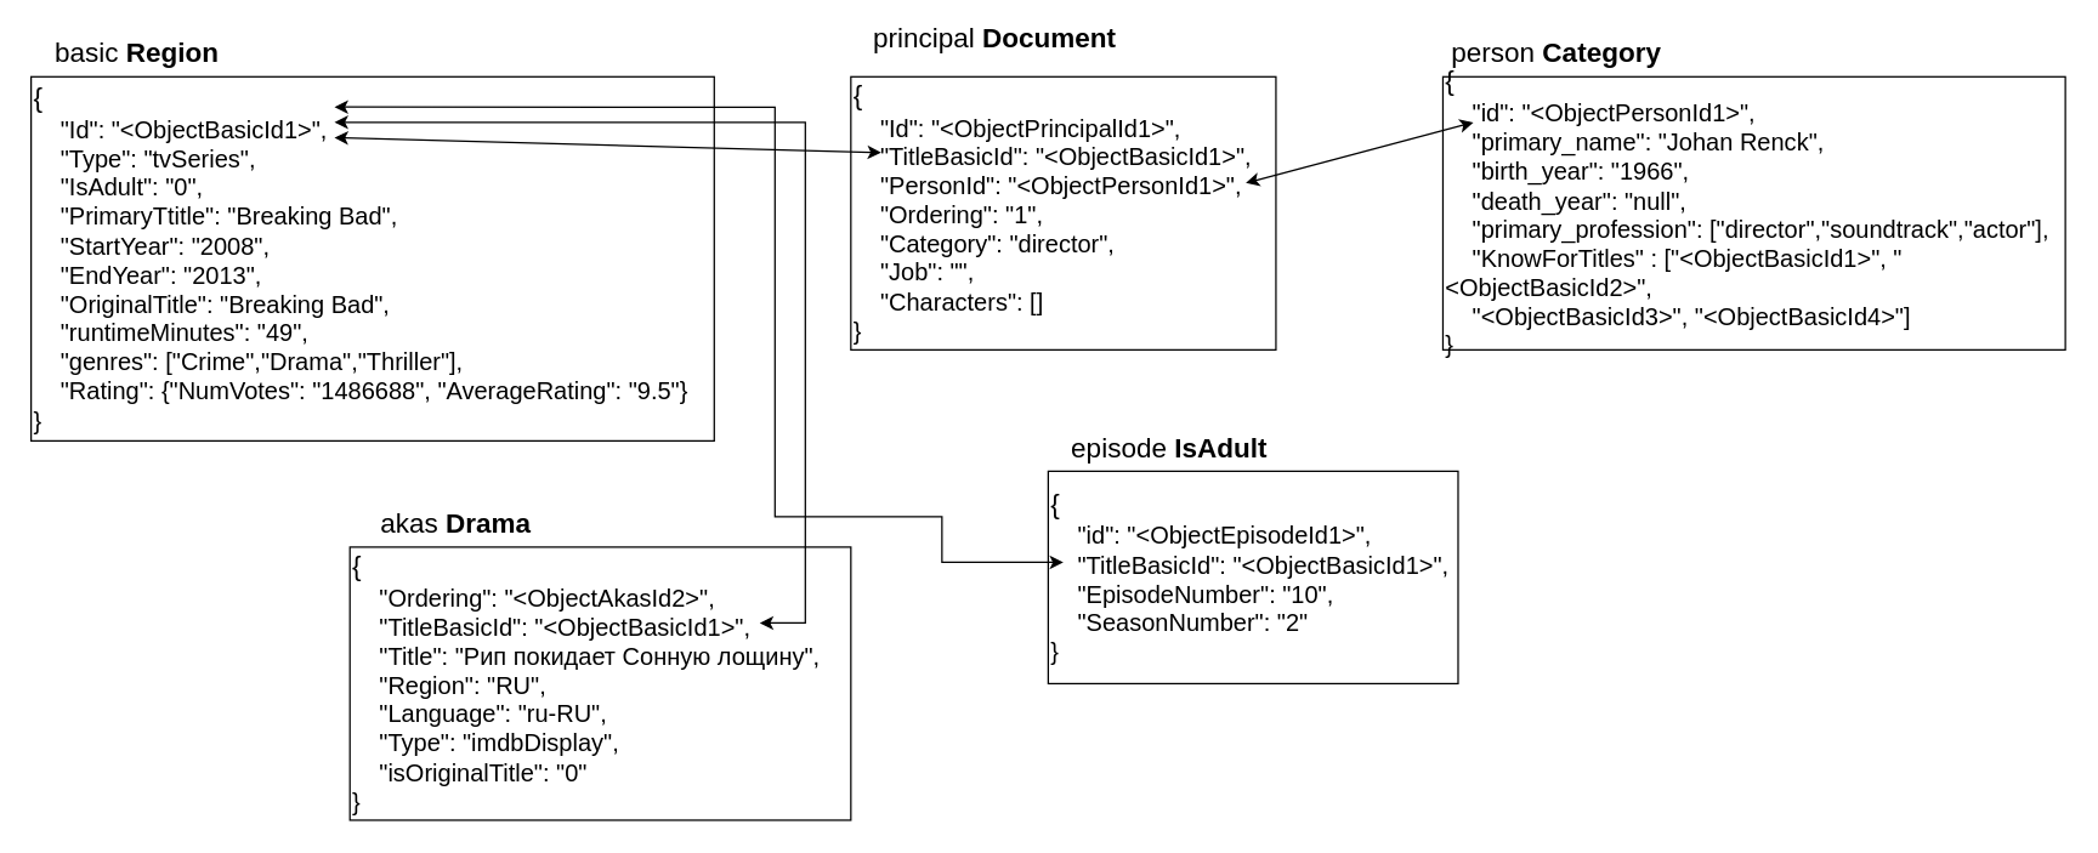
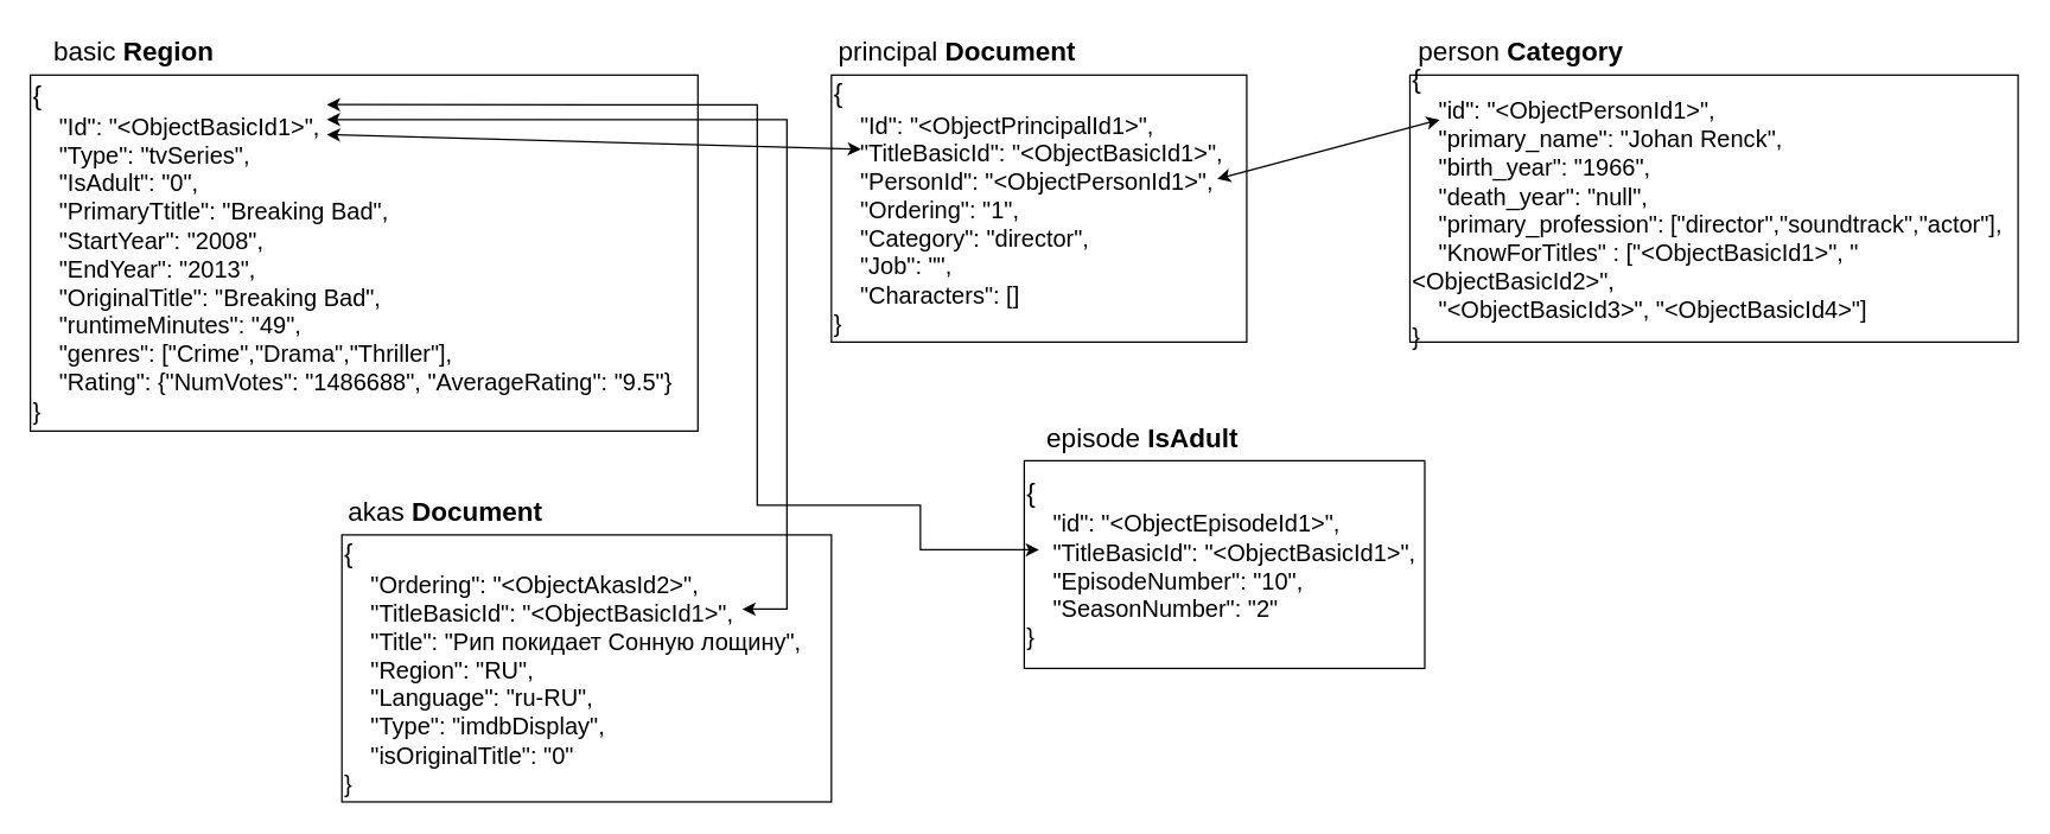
- <mxCell id="3" value="&lt;font style=&quot;font-size: 18px;&quot;&gt;principal &lt;b&gt;Document&lt;/b&gt;&lt;/font&gt;" style="text;html=1;strokeColor=none;fillColor=none;align=center;verticalAlign=middle;whiteSpace=wrap;rounded=0;" vertex="1" parent="1"><mxGeometry x="570" y="10" width="170" height="30" as="geometry" /></mxCell>
+ <mxCell id="3" value="&lt;font style=&quot;font-size: 18px;&quot;&gt;principal &lt;b&gt;Document&lt;/b&gt;&lt;/font&gt;" style="text;html=1;strokeColor=none;fillColor=none;align=center;verticalAlign=middle;whiteSpace=wrap;rounded=0;" vertex="1" parent="1"><mxGeometry x="560" y="20" width="170" height="30" as="geometry" /></mxCell>
- <mxCell id="9" value="&lt;font style=&quot;font-size: 18px;&quot;&gt;akas&amp;nbsp;&lt;b&gt;Drama&lt;/b&gt;&lt;/font&gt;" style="text;html=1;strokeColor=none;fillColor=none;align=center;verticalAlign=middle;whiteSpace=wrap;rounded=0;" vertex="1" parent="1"><mxGeometry x="230" y="330" width="140" height="30" as="geometry" /></mxCell>
+ <mxCell id="9" value="&lt;font style=&quot;font-size: 18px;&quot;&gt;akas&amp;nbsp;&lt;b&gt;Document&lt;/b&gt;&lt;/font&gt;" style="text;html=1;strokeColor=none;fillColor=none;align=center;verticalAlign=middle;whiteSpace=wrap;rounded=0;" vertex="1" parent="1"><mxGeometry x="230" y="330" width="140" height="30" as="geometry" /></mxCell>
